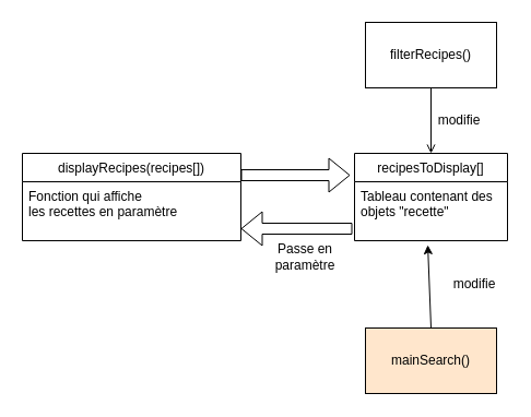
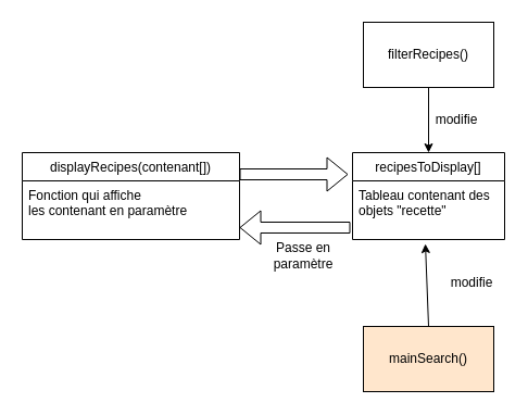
- <mxCell id="9" value="" style="endArrow=open;html=1;exitX=0.5;exitY=1;exitDx=0;exitDy=0;entryX=0.5;entryY=0;entryDx=0;entryDy=0;" edge="1" parent="1" source="7" target="4"><mxGeometry width="50" height="50" relative="1" as="geometry"><mxPoint x="370" y="250" as="sourcePoint" /><mxPoint x="420" y="200" as="targetPoint" /></mxGeometry></mxCell>
+ <mxCell id="9" value="" style="endArrow=classic;html=1;exitX=0.5;exitY=1;exitDx=0;exitDy=0;entryX=0.5;entryY=0;entryDx=0;entryDy=0;" edge="1" parent="1" source="7" target="4"><mxGeometry width="50" height="50" relative="1" as="geometry"><mxPoint x="370" y="250" as="sourcePoint" /><mxPoint x="420" y="200" as="targetPoint" /></mxGeometry></mxCell>
- <mxCell id="2" value="displayRecipes(recipes[])" style="swimlane;fontStyle=0;childLayout=stackLayout;horizontal=1;startSize=26;horizontalStack=0;resizeParent=1;resizeParentMax=0;resizeLast=0;collapsible=1;marginBottom=0;" vertex="1" parent="1"><mxGeometry x="20" y="140" width="200" height="80" as="geometry" /></mxCell>
+ <mxCell id="2" value="displayRecipes(contenant[])" style="swimlane;fontStyle=0;childLayout=stackLayout;horizontal=1;startSize=26;horizontalStack=0;resizeParent=1;resizeParentMax=0;resizeLast=0;collapsible=1;marginBottom=0;" vertex="1" parent="1"><mxGeometry x="20" y="140" width="200" height="80" as="geometry" /></mxCell>
- <mxCell id="3" value="Fonction qui affiche &#10;les recettes en paramètre" style="text;strokeColor=none;fillColor=none;align=left;verticalAlign=top;spacingLeft=4;spacingRight=4;overflow=hidden;rotatable=0;points=[[0,0.5],[1,0.5]];portConstraint=eastwest;" vertex="1" parent="2"><mxGeometry y="26" width="200" height="54" as="geometry" /></mxCell>
+ <mxCell id="3" value="Fonction qui affiche &#10;les contenant en paramètre" style="text;strokeColor=none;fillColor=none;align=left;verticalAlign=top;spacingLeft=4;spacingRight=4;overflow=hidden;rotatable=0;points=[[0,0.5],[1,0.5]];portConstraint=eastwest;" vertex="1" parent="2"><mxGeometry y="26" width="200" height="54" as="geometry" /></mxCell>
